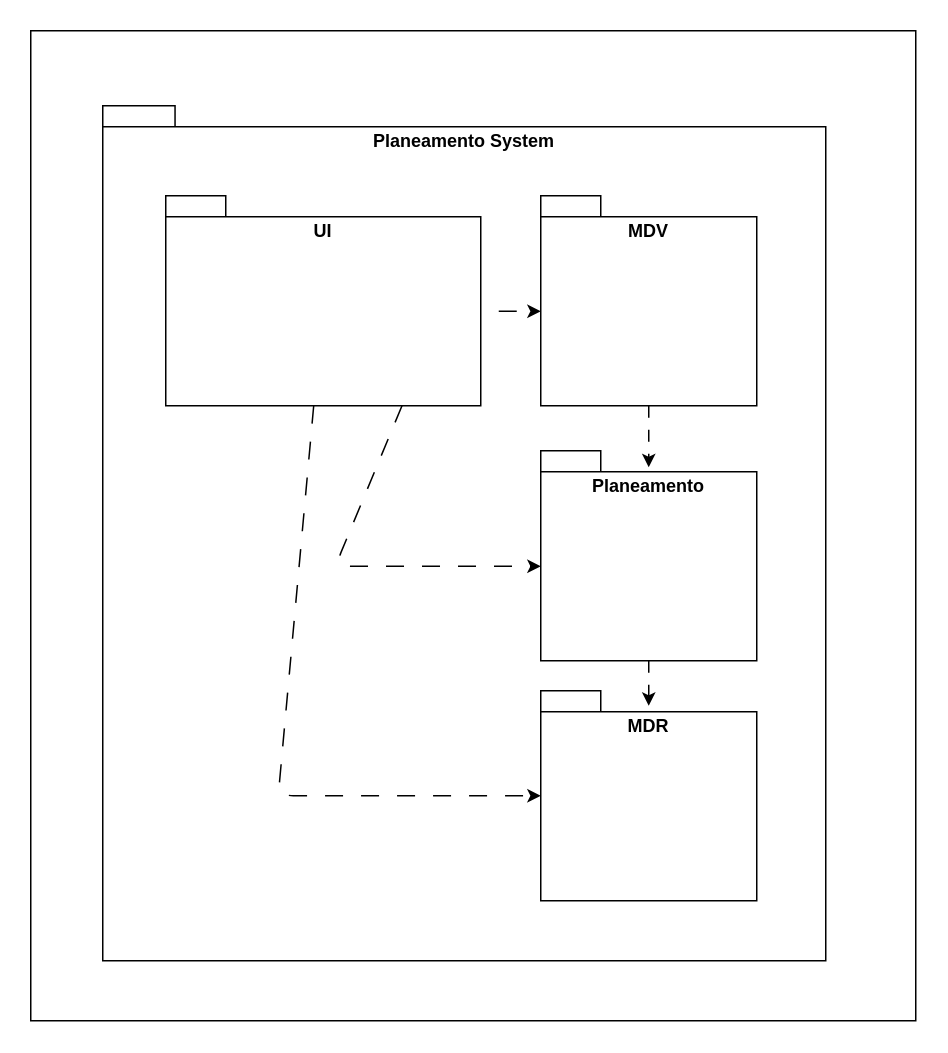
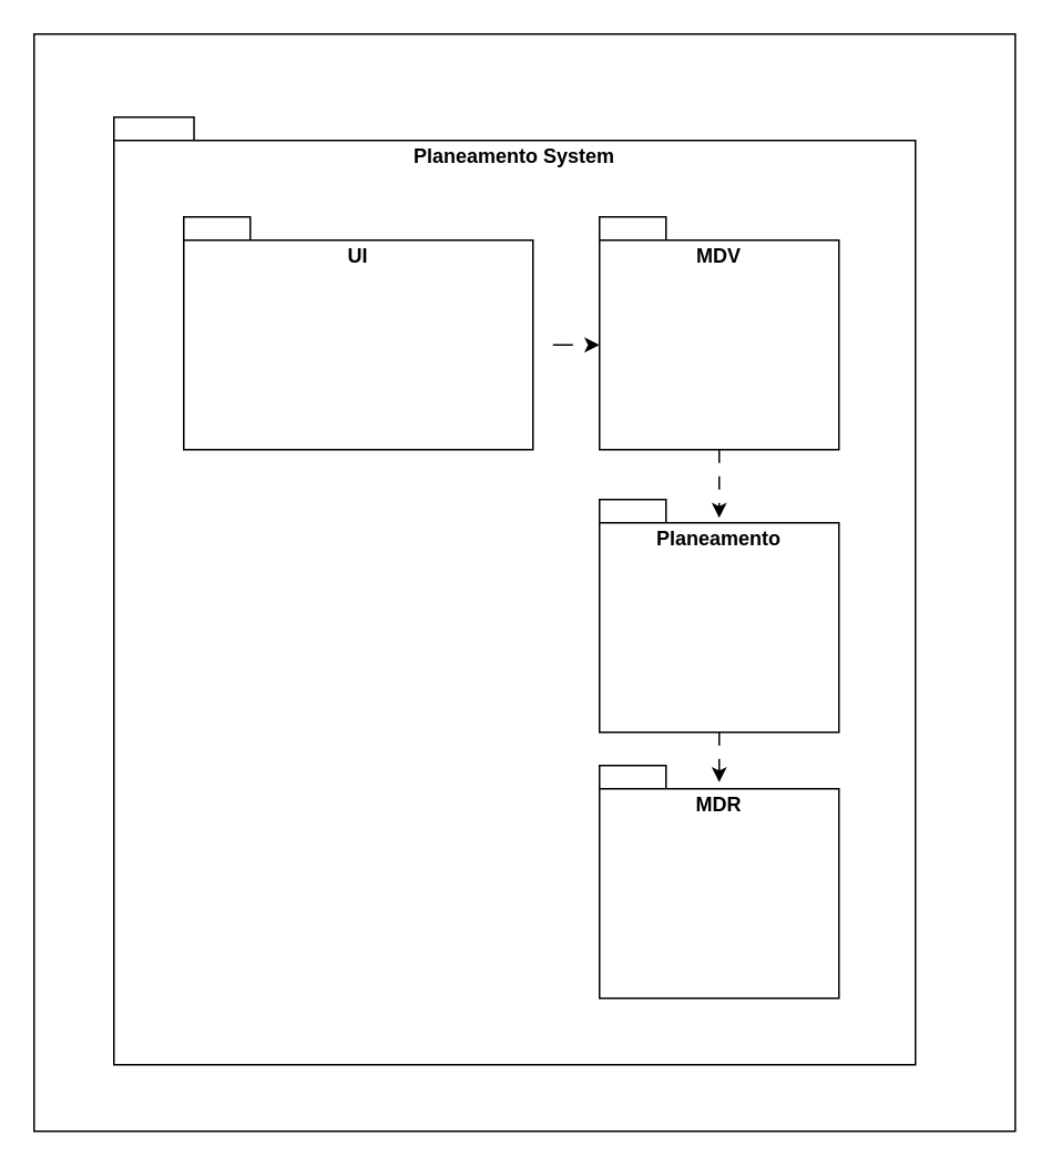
- <mxCell id="8" style="edgeStyle=none;html=1;entryX=0;entryY=0;entryDx=0;entryDy=77;entryPerimeter=0;exitX=0.75;exitY=1;exitDx=0;exitDy=0;exitPerimeter=0;dashed=1;dashPattern=12 12;" edge="1" parent="3" source="9" target="11"><mxGeometry relative="1" as="geometry"><Array as="points"><mxPoint x="223" y="377" /></Array></mxGeometry></mxCell>
- <mxCell id="6" style="edgeStyle=none;html=1;dashed=1;dashPattern=12 12;" edge="1" parent="3" source="9" target="5"><mxGeometry relative="1" as="geometry"><Array as="points"><mxPoint x="185" y="530" /></Array></mxGeometry></mxCell>
